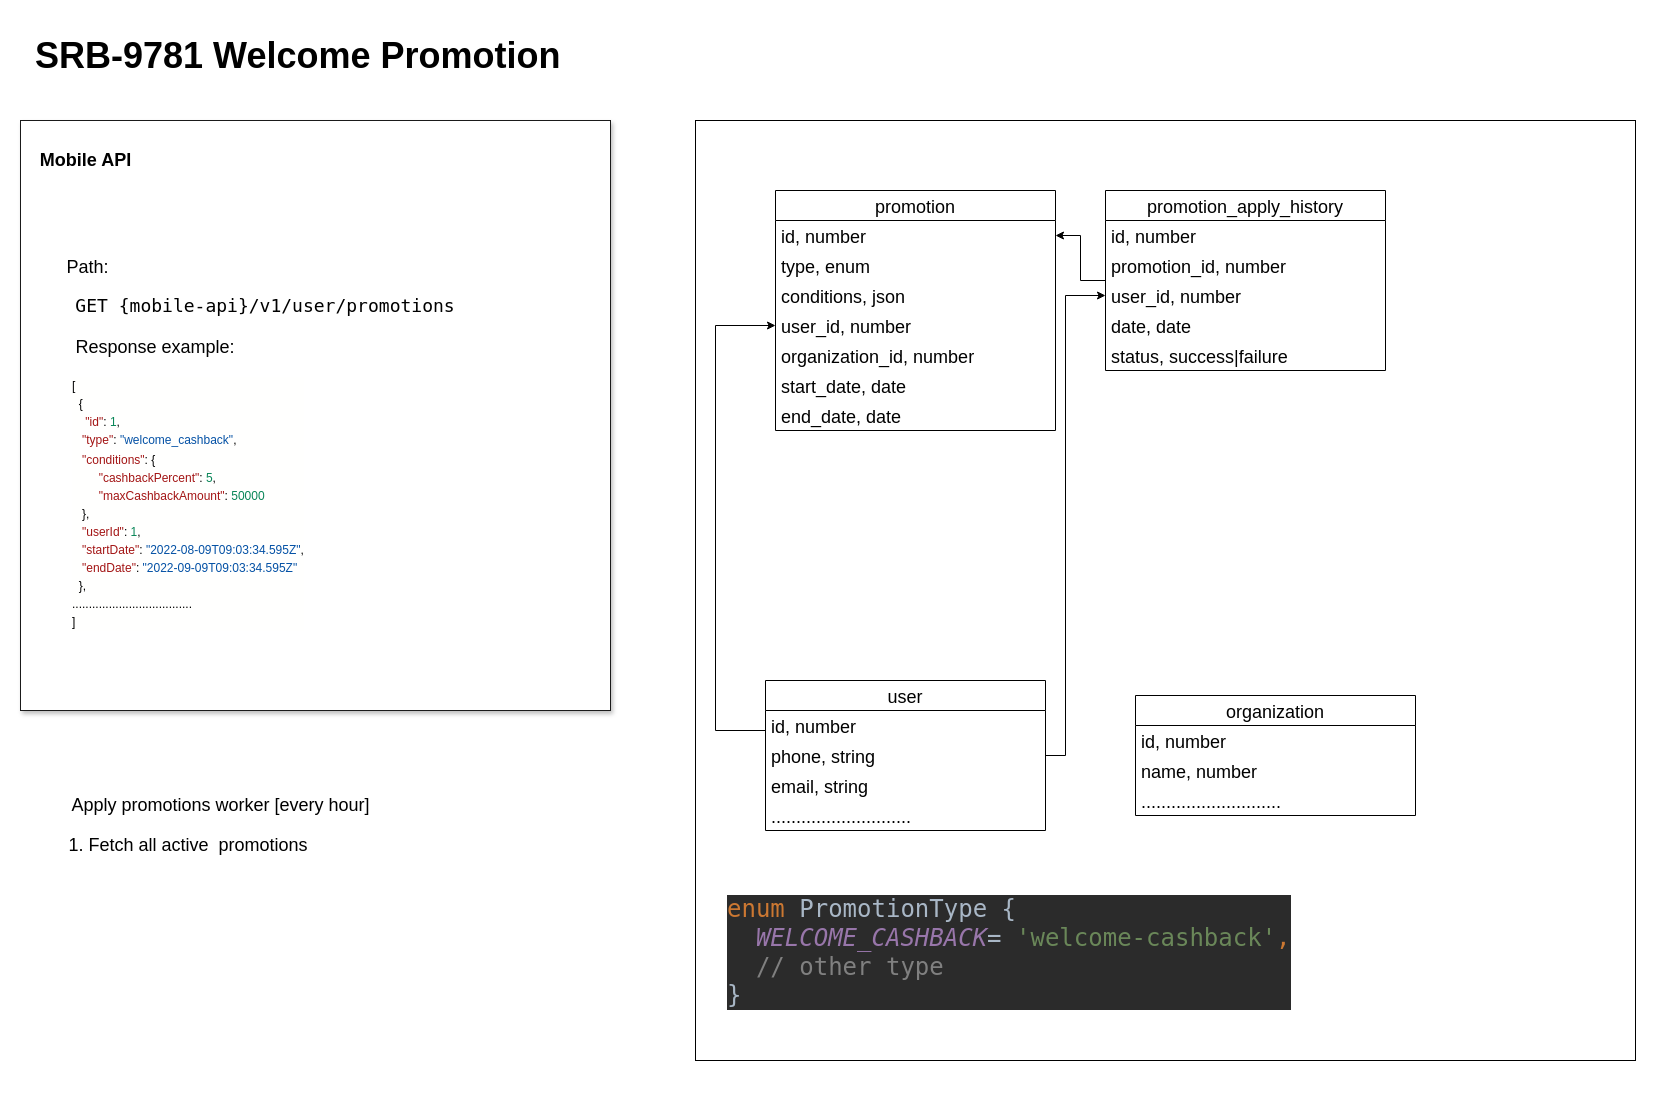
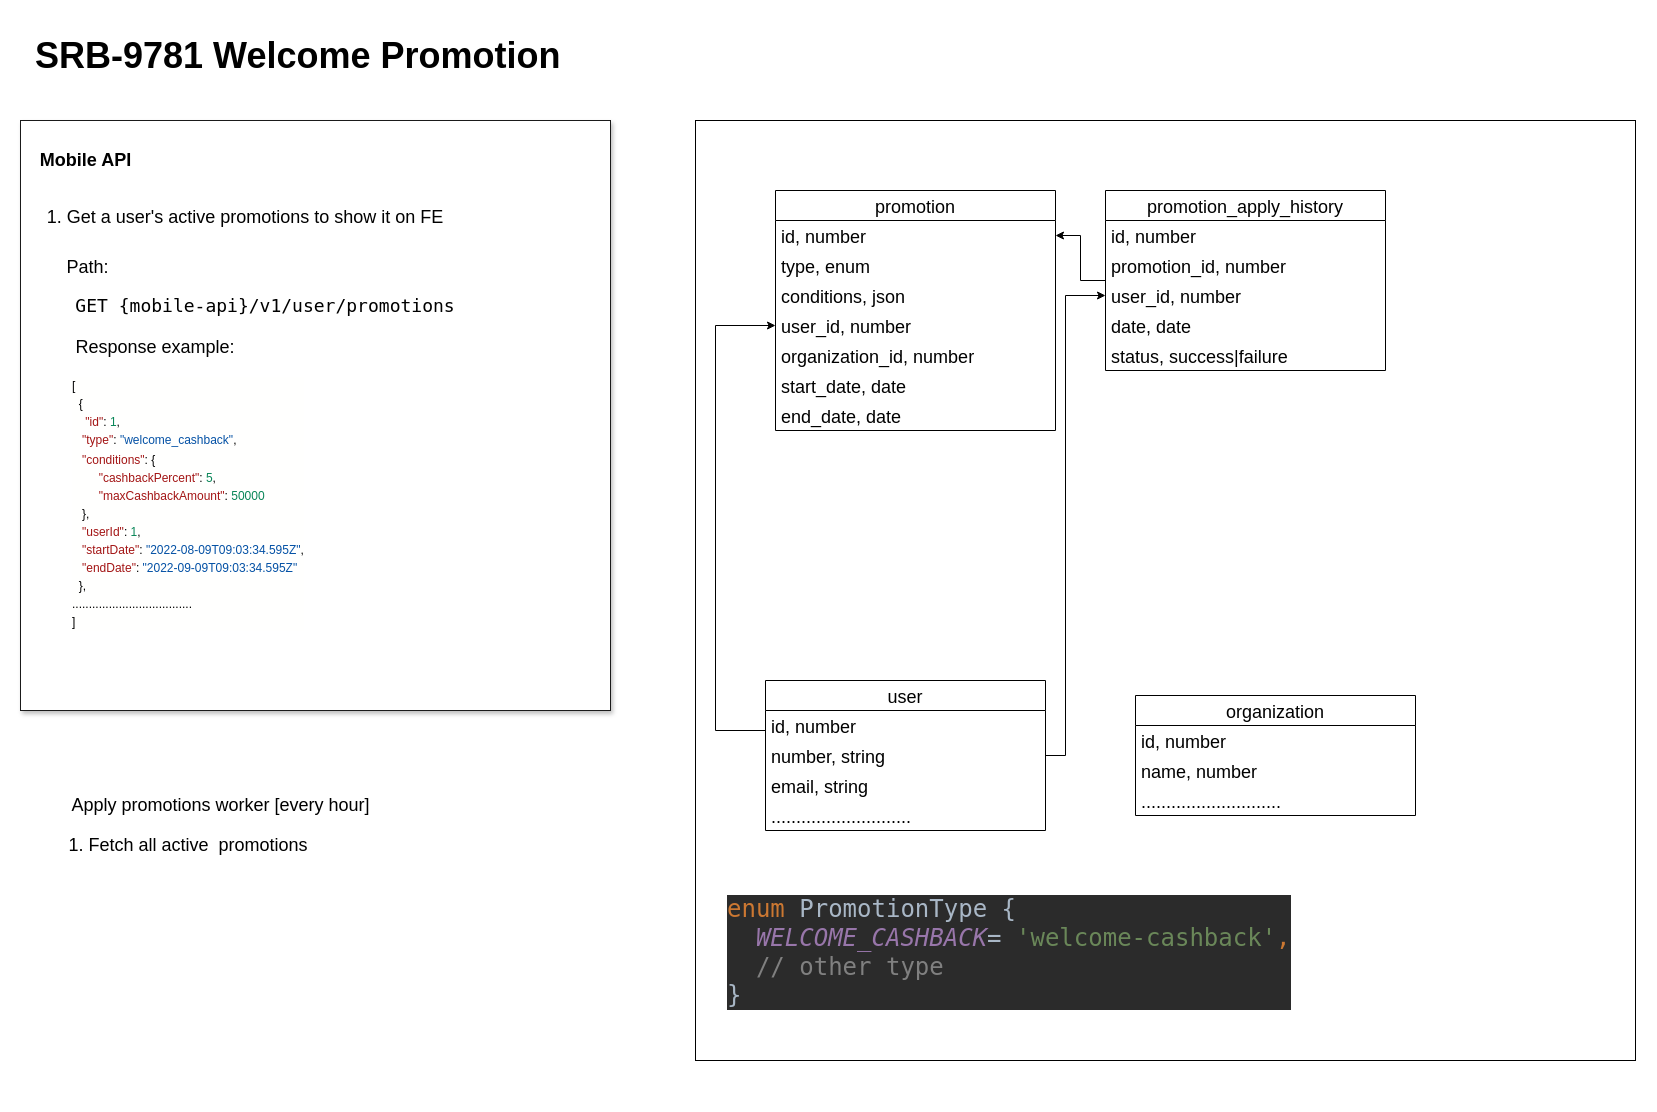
+ <mxCell id="37" value="&lt;font style=&quot;font-size: 18px;&quot;&gt;&amp;nbsp; &amp;nbsp;1. Get a user's active promotions to show it on FE&lt;/font&gt;" style="text;html=1;strokeColor=none;fillColor=none;align=center;verticalAlign=middle;whiteSpace=wrap;rounded=0;shadow=1;fontSize=24;" vertex="1" parent="1"><mxGeometry x="30" y="200" width="415" height="30" as="geometry" /></mxCell>
- <mxCell id="16" value="phone, string" style="text;strokeColor=none;fillColor=none;align=left;verticalAlign=middle;spacingLeft=4;spacingRight=4;overflow=hidden;points=[[0,0.5],[1,0.5]];portConstraint=eastwest;rotatable=0;fontSize=18;" vertex="1" parent="14"><mxGeometry y="60" width="280" height="30" as="geometry" /></mxCell>
+ <mxCell id="16" value="number, string" style="text;strokeColor=none;fillColor=none;align=left;verticalAlign=middle;spacingLeft=4;spacingRight=4;overflow=hidden;points=[[0,0.5],[1,0.5]];portConstraint=eastwest;rotatable=0;fontSize=18;" vertex="1" parent="14"><mxGeometry y="60" width="280" height="30" as="geometry" /></mxCell>
